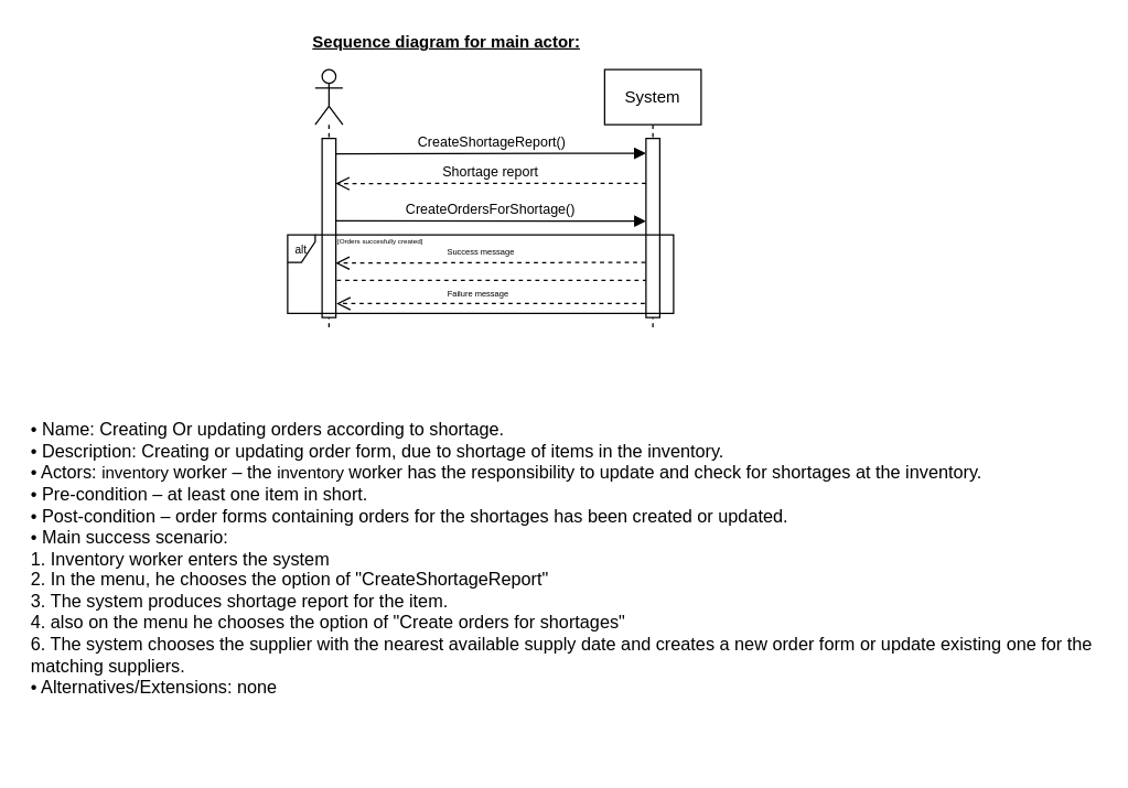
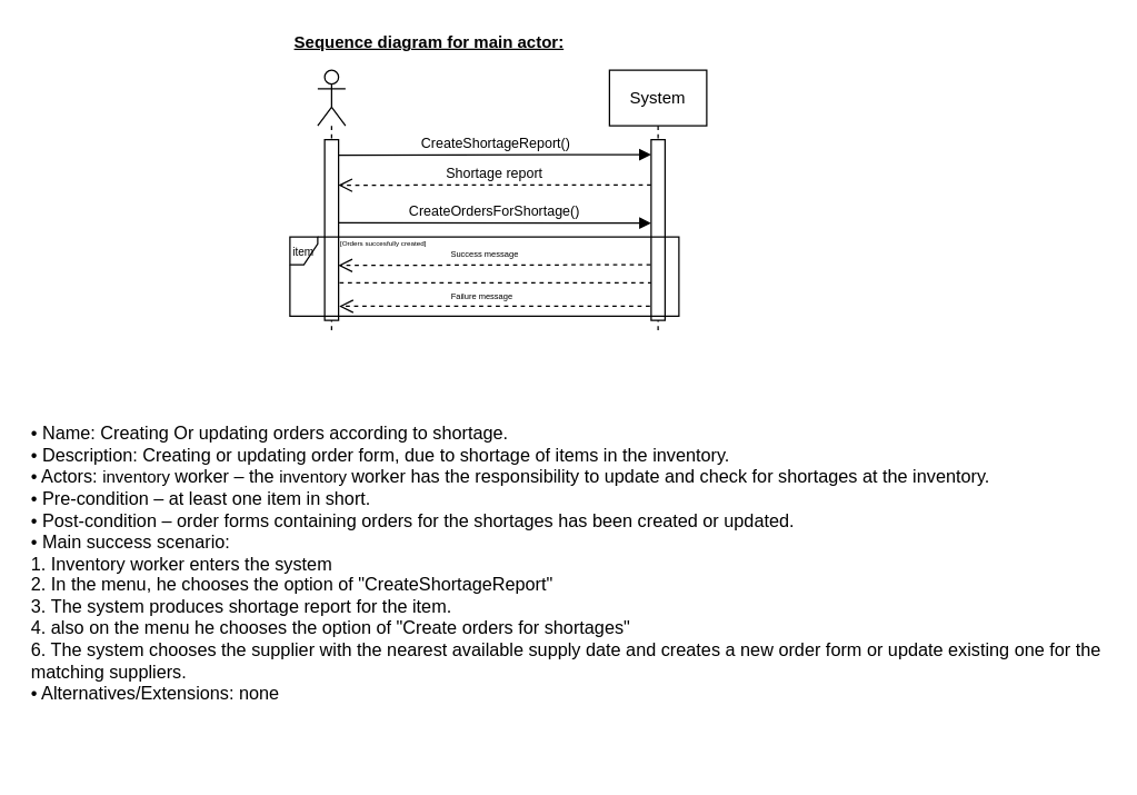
- <mxCell id="3" value="&lt;u&gt;&lt;b&gt;Sequence diagram for main actor:&lt;/b&gt;&lt;/u&gt;" style="text;html=1;align=center;verticalAlign=middle;resizable=0;points=[];autosize=1;strokeColor=none;fillColor=none;fontSize=12;" parent="1" vertex="1"><mxGeometry x="218" y="20" width="210" height="20" as="geometry" /></mxCell>
+ <mxCell id="3" value="&lt;u&gt;&lt;b&gt;Sequence diagram for main actor:&lt;/b&gt;&lt;/u&gt;" style="text;html=1;align=center;verticalAlign=middle;resizable=0;points=[];autosize=1;strokeColor=none;fillColor=none;fontSize=12;" parent="1" vertex="1"><mxGeometry x="203" y="20" width="210" height="20" as="geometry" /></mxCell>
- <mxCell id="15" value="&lt;font style=&quot;font-size: 8px;&quot;&gt;alt&lt;/font&gt;" style="shape=umlFrame;whiteSpace=wrap;html=1;fontSize=10;width=20;height=20;" parent="1" vertex="1"><mxGeometry x="208" y="170" width="280" height="57" as="geometry" /></mxCell>
+ <mxCell id="15" value="&lt;font style=&quot;font-size: 8px;&quot;&gt;item&lt;/font&gt;" style="shape=umlFrame;whiteSpace=wrap;html=1;fontSize=10;width=20;height=20;" parent="1" vertex="1"><mxGeometry x="208" y="170" width="280" height="57" as="geometry" /></mxCell>
